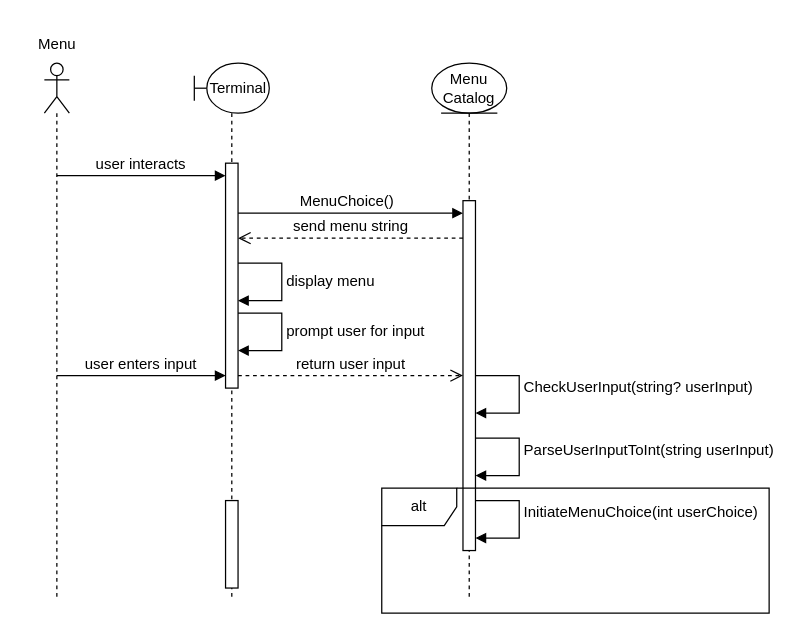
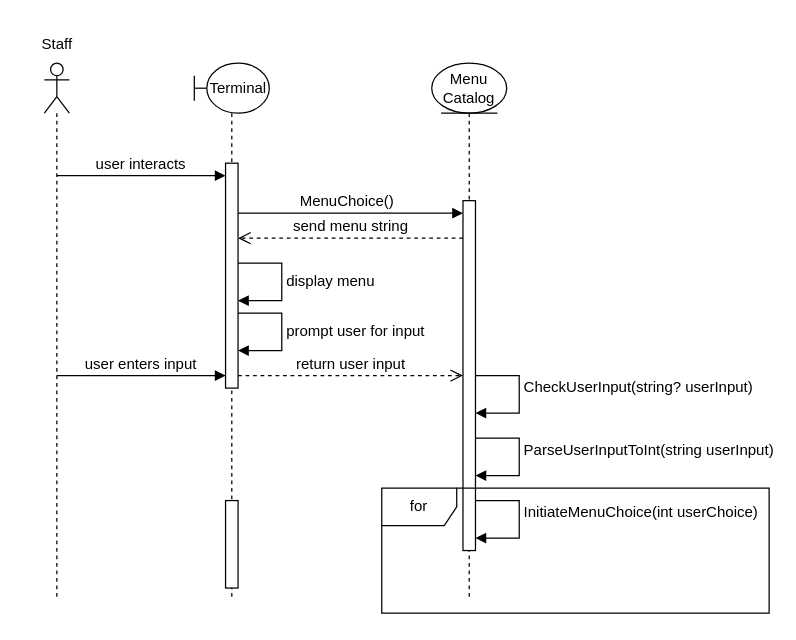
- <mxCell id="5" value="Menu" style="text;html=1;align=center;verticalAlign=middle;resizable=0;points=[];autosize=1;strokeColor=none;fillColor=none;fontFamily=Helvetica;fontSize=12;fontColor=default;" vertex="1" parent="1"><mxGeometry x="20" y="20" width="50" height="30" as="geometry" /></mxCell>
+ <mxCell id="5" value="Staff" style="text;html=1;align=center;verticalAlign=middle;resizable=0;points=[];autosize=1;strokeColor=none;fillColor=none;fontFamily=Helvetica;fontSize=12;fontColor=default;" vertex="1" parent="1"><mxGeometry x="20" y="20" width="50" height="30" as="geometry" /></mxCell>
- <mxCell id="18" value="alt" style="shape=umlFrame;whiteSpace=wrap;html=1;pointerEvents=0;strokeColor=default;align=center;verticalAlign=middle;fontFamily=Helvetica;fontSize=12;fontColor=default;fillColor=default;" vertex="1" parent="1"><mxGeometry x="305" y="390" width="310" height="100" as="geometry" /></mxCell>
+ <mxCell id="18" value="for" style="shape=umlFrame;whiteSpace=wrap;html=1;pointerEvents=0;strokeColor=default;align=center;verticalAlign=middle;fontFamily=Helvetica;fontSize=12;fontColor=default;fillColor=default;" vertex="1" parent="1"><mxGeometry x="305" y="390" width="310" height="100" as="geometry" /></mxCell>
